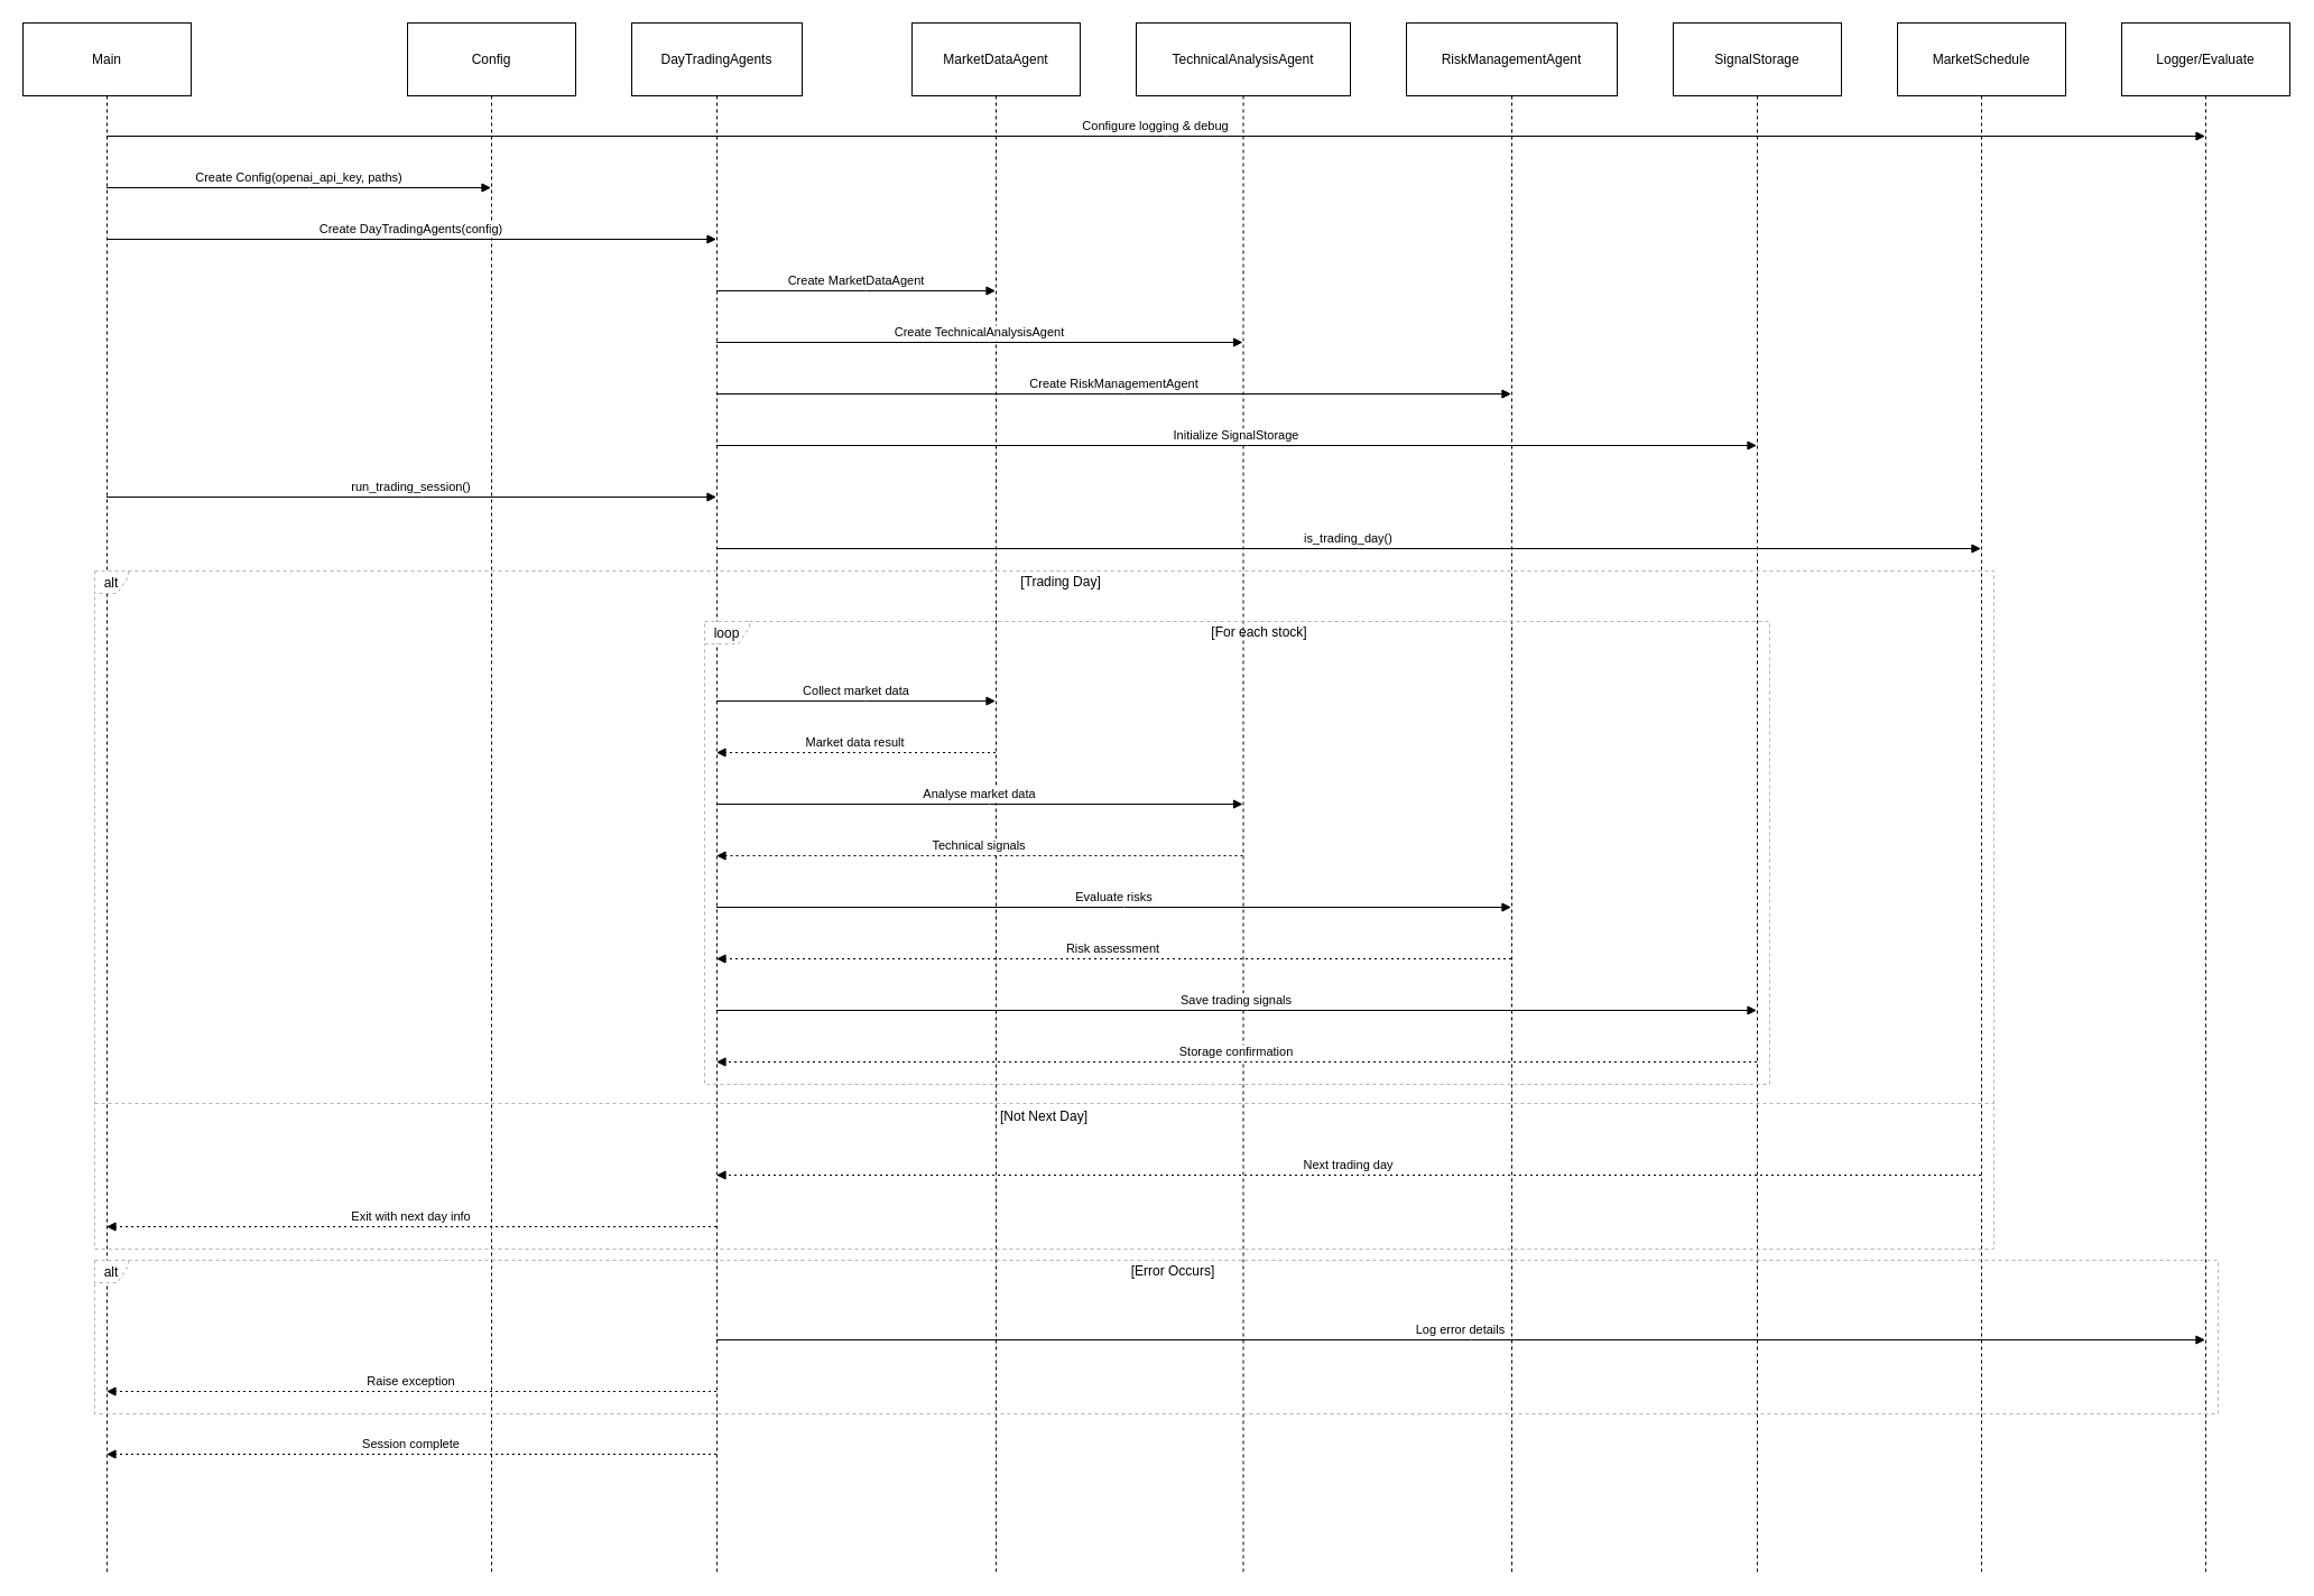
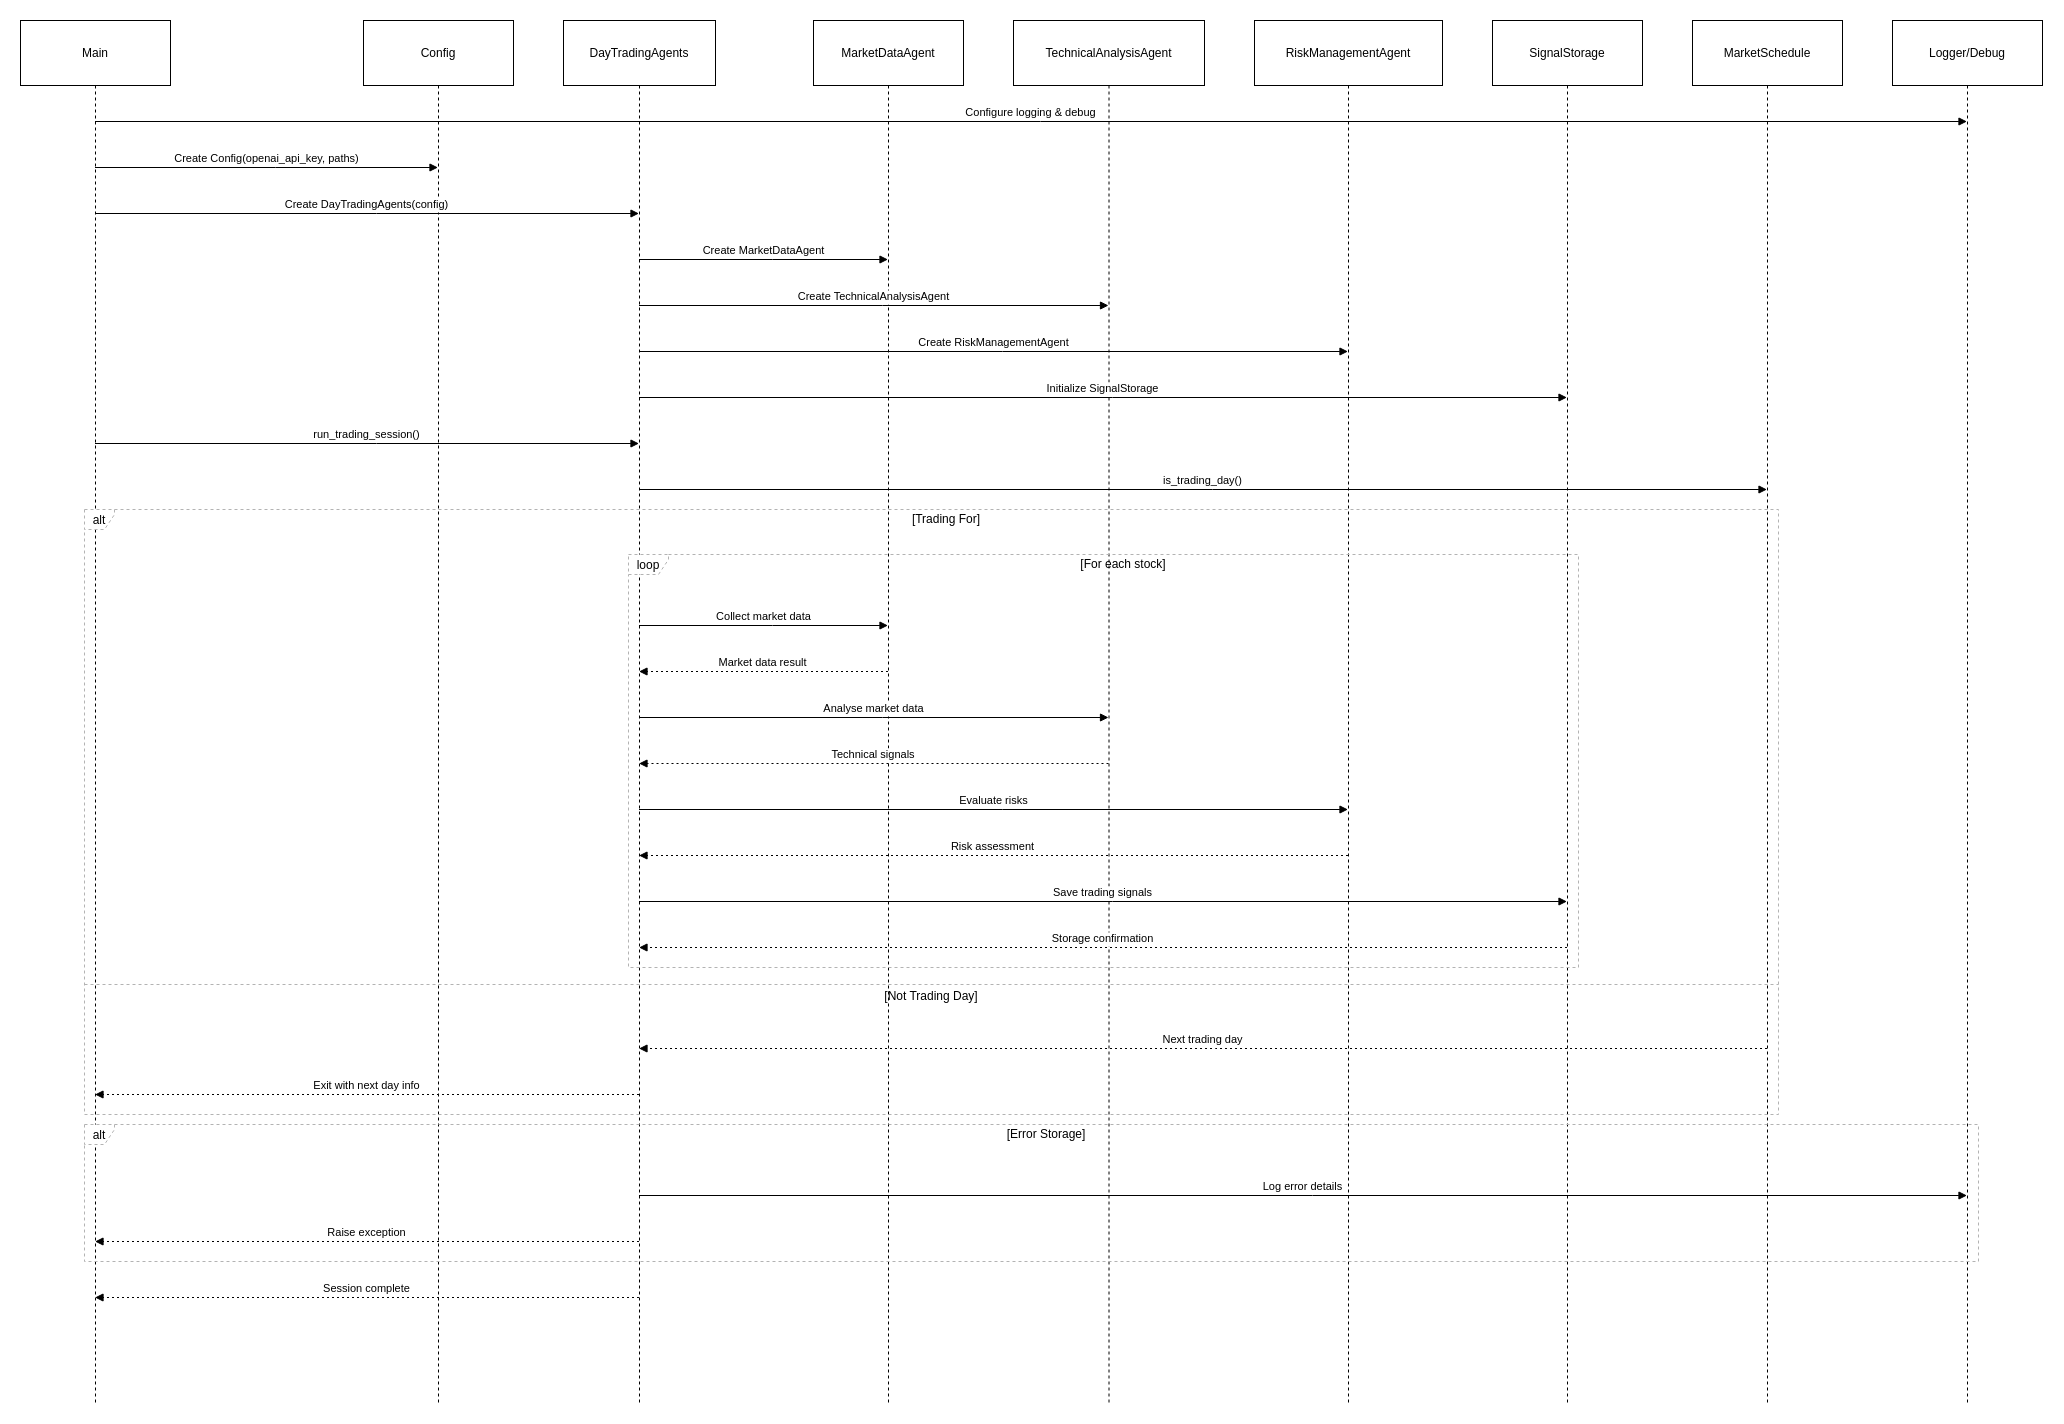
- <mxCell id="10" value="Logger/Evaluate" style="shape=umlLifeline;perimeter=lifelinePerimeter;whiteSpace=wrap;container=1;dropTarget=0;collapsible=0;recursiveResize=0;outlineConnect=0;portConstraint=eastwest;newEdgeStyle={&quot;edgeStyle&quot;:&quot;elbowEdgeStyle&quot;,&quot;elbow&quot;:&quot;vertical&quot;,&quot;curved&quot;:0,&quot;rounded&quot;:0};size=65;" vertex="1" parent="1"><mxGeometry x="1892" y="20" width="150" height="1382" as="geometry" /></mxCell>
+ <mxCell id="10" value="Logger/Debug" style="shape=umlLifeline;perimeter=lifelinePerimeter;whiteSpace=wrap;container=1;dropTarget=0;collapsible=0;recursiveResize=0;outlineConnect=0;portConstraint=eastwest;newEdgeStyle={&quot;edgeStyle&quot;:&quot;elbowEdgeStyle&quot;,&quot;elbow&quot;:&quot;vertical&quot;,&quot;curved&quot;:0,&quot;rounded&quot;:0};size=65;" vertex="1" parent="1"><mxGeometry x="1892" y="20" width="150" height="1382" as="geometry" /></mxCell>
- <mxCell id="14" value="[Trading Day]" style="text;strokeColor=none;fillColor=none;align=center;verticalAlign=middle;whiteSpace=wrap;" vertex="1" parent="13"><mxGeometry x="30" width="1664" height="20" as="geometry" /></mxCell>
+ <mxCell id="14" value="[Trading For]" style="text;strokeColor=none;fillColor=none;align=center;verticalAlign=middle;whiteSpace=wrap;" vertex="1" parent="13"><mxGeometry x="30" width="1664" height="20" as="geometry" /></mxCell>
- <mxCell id="15" value="[Not Next Day]" style="shape=line;dashed=1;whiteSpace=wrap;verticalAlign=top;labelPosition=center;verticalLabelPosition=middle;align=center;strokeColor=#B3B3B3;" vertex="1" parent="13"><mxGeometry y="473" width="1694" height="4" as="geometry" /></mxCell>
+ <mxCell id="15" value="[Not Trading Day]" style="shape=line;dashed=1;whiteSpace=wrap;verticalAlign=top;labelPosition=center;verticalLabelPosition=middle;align=center;strokeColor=#B3B3B3;" vertex="1" parent="13"><mxGeometry y="473" width="1694" height="4" as="geometry" /></mxCell>
- <mxCell id="17" value="[Error Occurs]" style="text;strokeColor=none;fillColor=none;align=center;verticalAlign=middle;whiteSpace=wrap;" vertex="1" parent="16"><mxGeometry x="30" width="1864" height="20" as="geometry" /></mxCell>
+ <mxCell id="17" value="[Error Storage]" style="text;strokeColor=none;fillColor=none;align=center;verticalAlign=middle;whiteSpace=wrap;" vertex="1" parent="16"><mxGeometry x="30" width="1864" height="20" as="geometry" /></mxCell>
